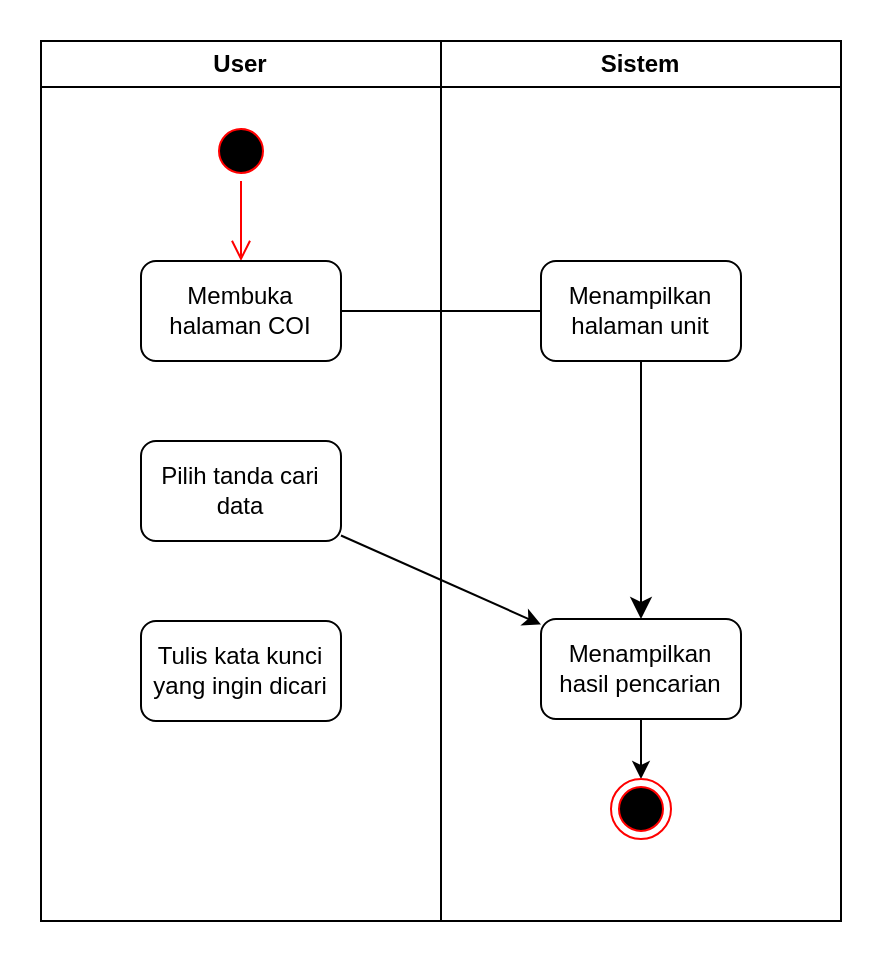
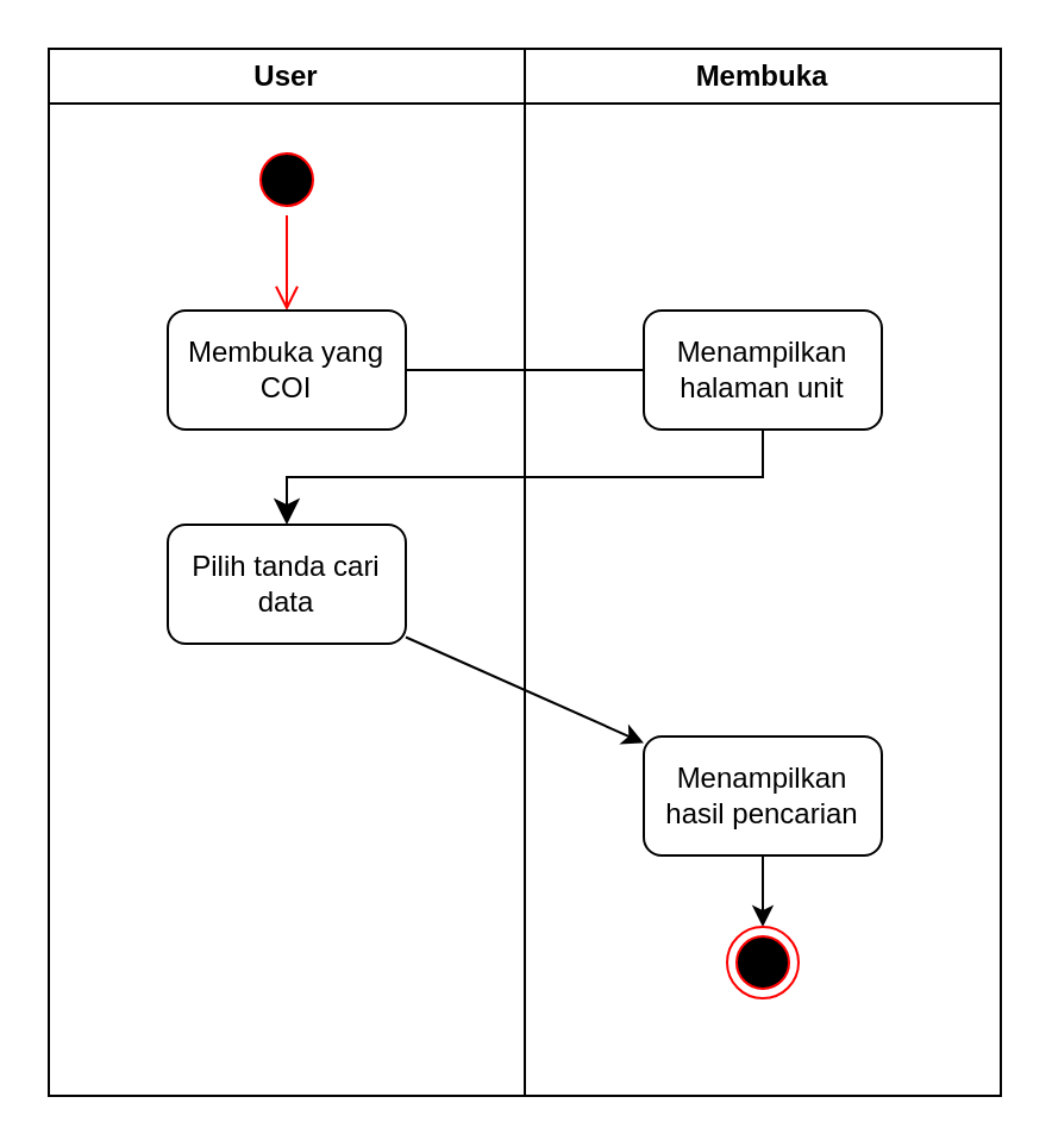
- <mxCell id="9" value="Sistem" style="swimlane;whiteSpace=wrap;html=1;" vertex="1" parent="1"><mxGeometry x="220" y="20" width="200" height="440" as="geometry" /></mxCell>
+ <mxCell id="9" value="Membuka" style="swimlane;whiteSpace=wrap;html=1;" vertex="1" parent="1"><mxGeometry x="220" y="20" width="200" height="440" as="geometry" /></mxCell>
- <mxCell id="5" value="Membuka halaman COI" style="rounded=1;whiteSpace=wrap;html=1;" vertex="1" parent="2"><mxGeometry x="50" y="110" width="100" height="50" as="geometry" /></mxCell>
+ <mxCell id="5" value="Membuka yang COI" style="rounded=1;whiteSpace=wrap;html=1;" vertex="1" parent="2"><mxGeometry x="50" y="110" width="100" height="50" as="geometry" /></mxCell>
- <mxCell id="15" value="" style="edgeStyle=elbowEdgeStyle;elbow=vertical;endArrow=classic;html=1;curved=0;rounded=0;endSize=8;startSize=8;exitX=0.5;exitY=1;exitDx=0;exitDy=0;" edge="1" parent="1" source="10" target="12"><mxGeometry width="50" height="50" relative="1" as="geometry"><mxPoint x="320" y="160" as="sourcePoint" /><mxPoint x="370" y="110" as="targetPoint" /></mxGeometry></mxCell>
+ <mxCell id="15" value="" style="edgeStyle=elbowEdgeStyle;elbow=vertical;endArrow=classic;html=1;curved=0;rounded=0;endSize=8;startSize=8;exitX=0.5;exitY=1;exitDx=0;exitDy=0;entryX=0.5;entryY=0;entryDx=0;entryDy=0;" edge="1" parent="1" source="10" target="7"><mxGeometry width="50" height="50" relative="1" as="geometry"><mxPoint x="320" y="160" as="sourcePoint" /><mxPoint x="370" y="110" as="targetPoint" /></mxGeometry></mxCell>
- <mxCell id="8" value="Tulis kata kunci yang ingin dicari" style="rounded=1;whiteSpace=wrap;html=1;" vertex="1" parent="2"><mxGeometry x="50" y="290" width="100" height="50" as="geometry" /></mxCell>
